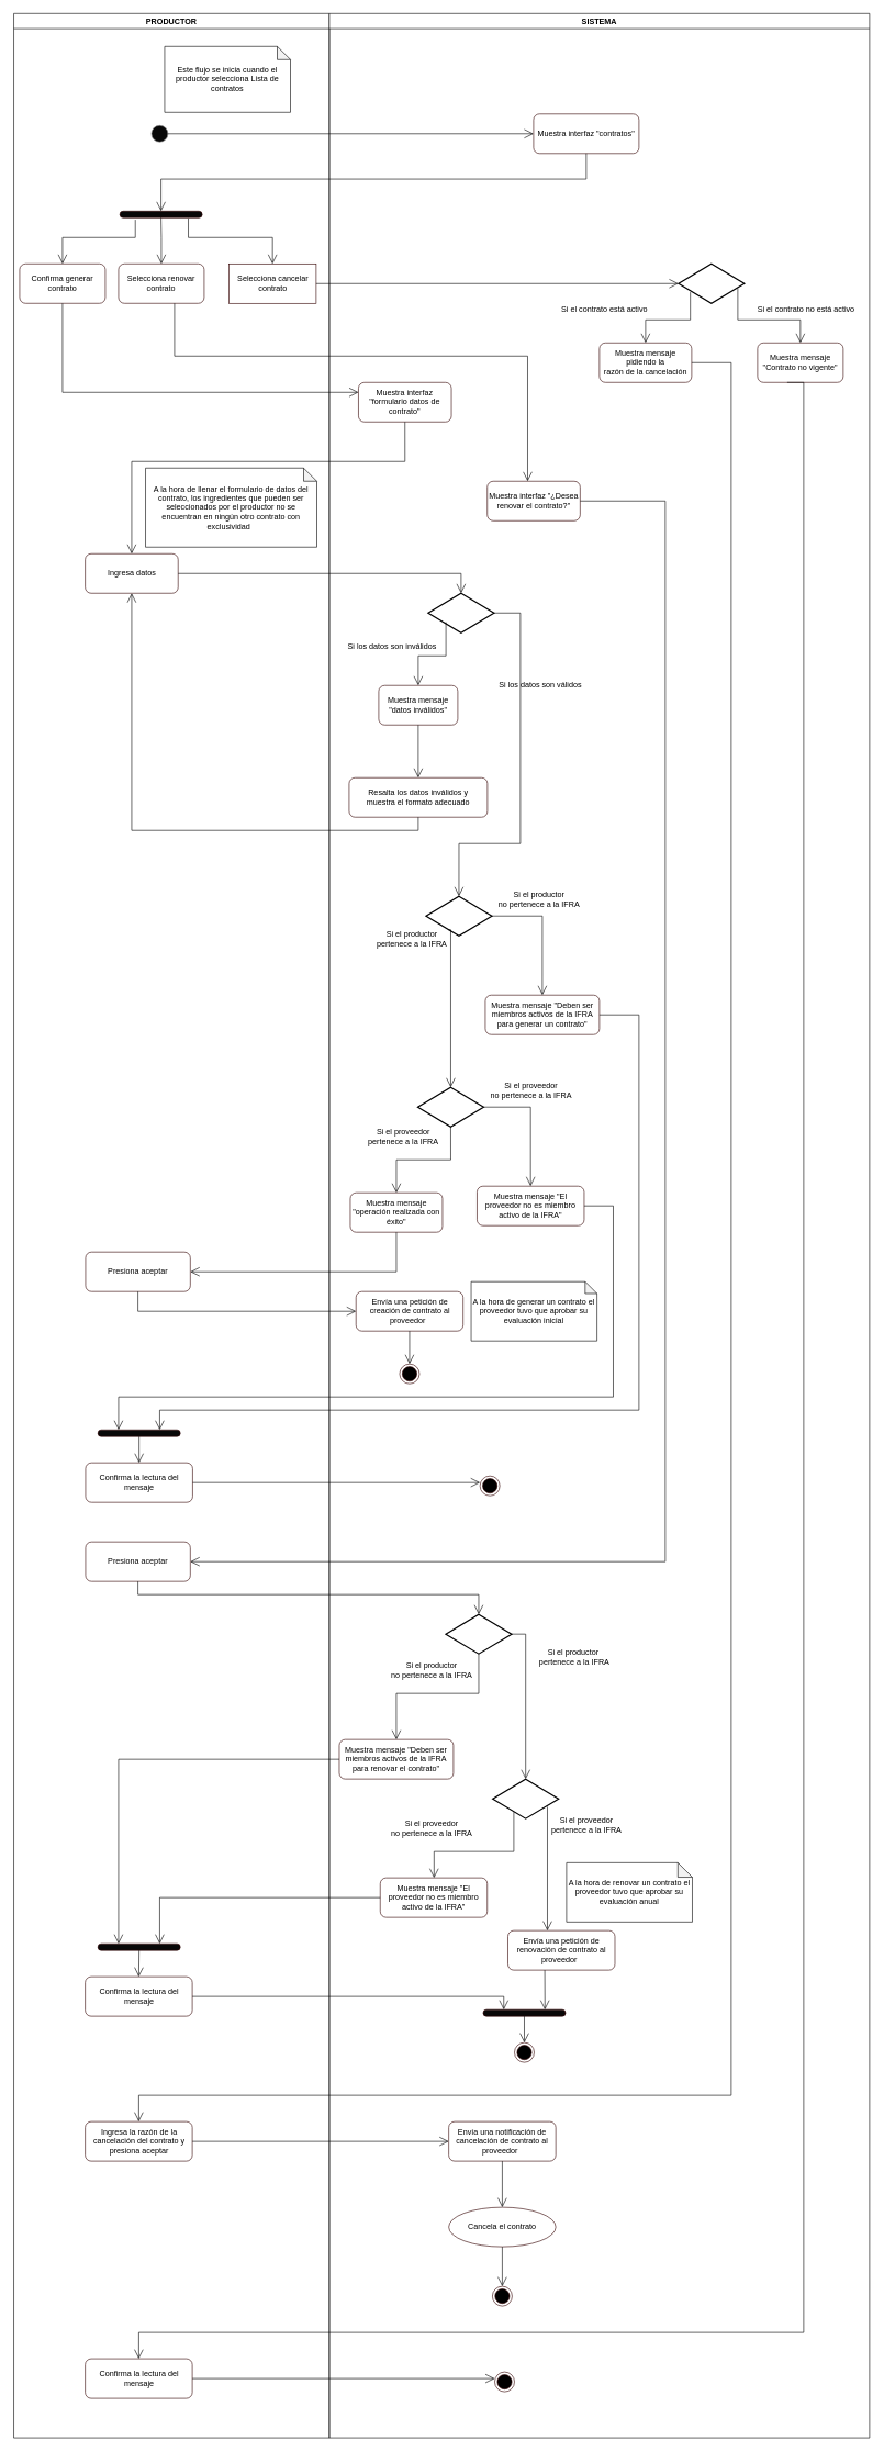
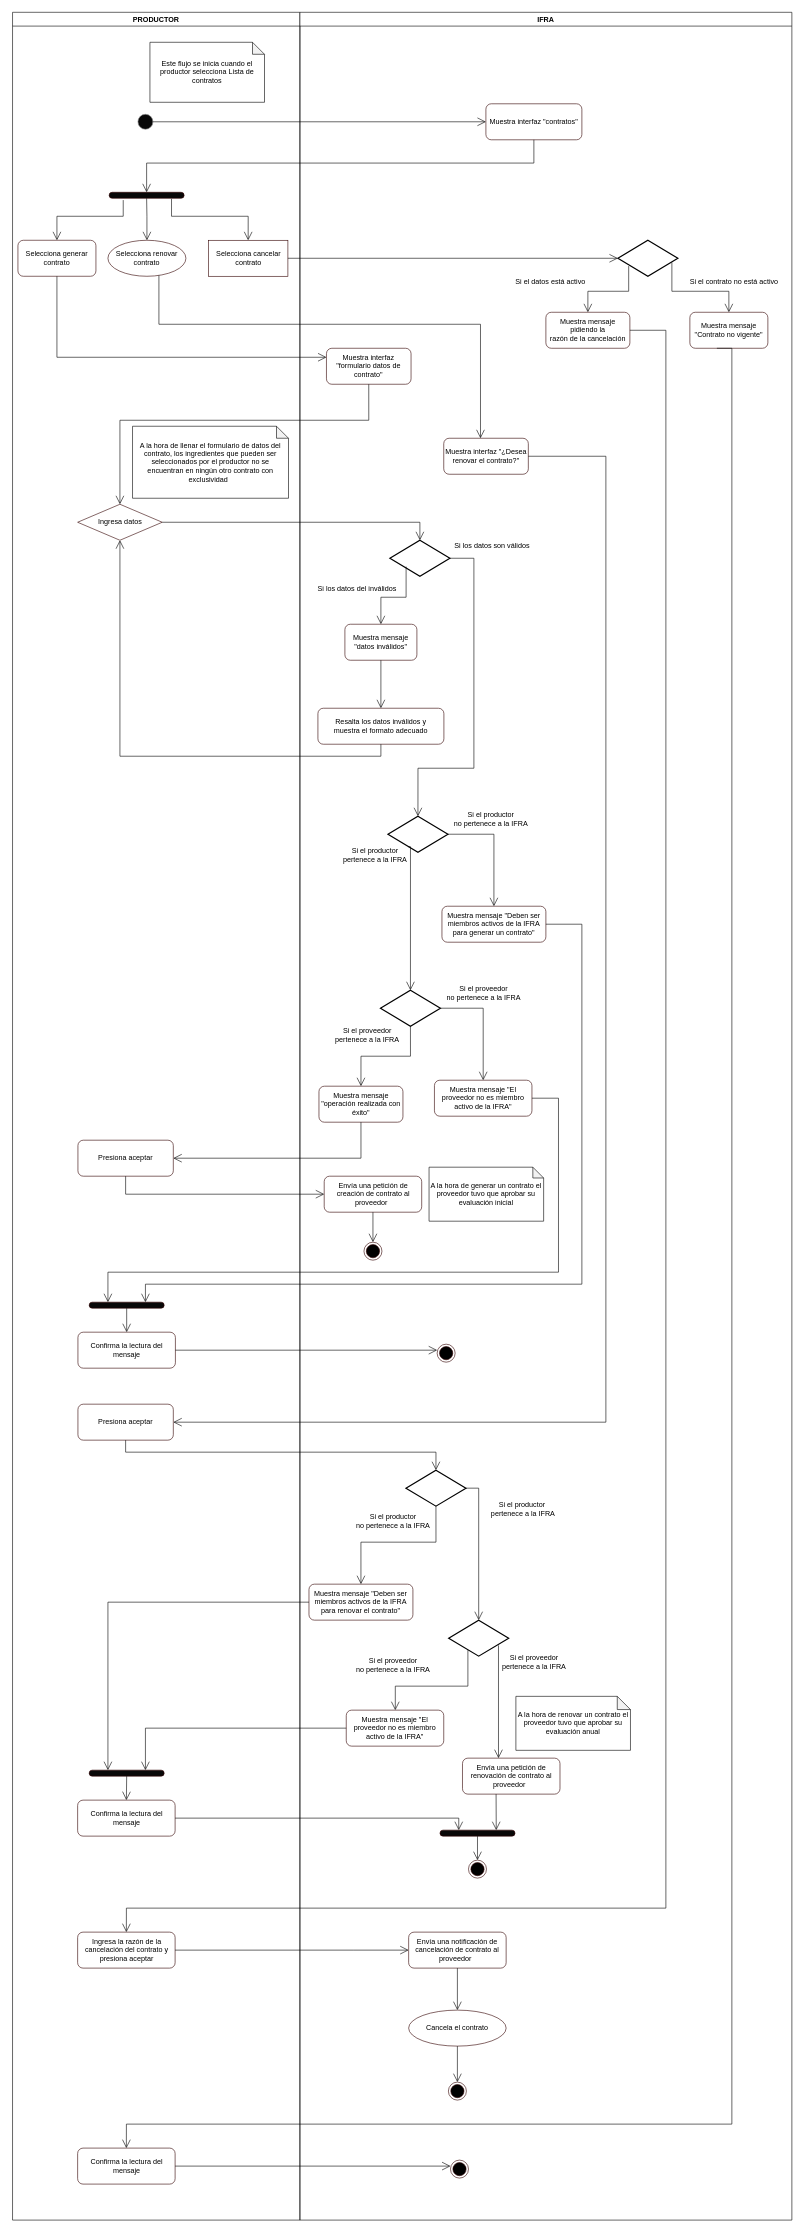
- <mxCell id="38" value="SISTEMA" style="swimlane;gradientColor=none;" parent="1" vertex="1"><mxGeometry x="499" y="20" width="820" height="3680" as="geometry" /></mxCell>
+ <mxCell id="38" value="IFRA" style="swimlane;gradientColor=none;" parent="1" vertex="1"><mxGeometry x="499" y="20" width="820" height="3680" as="geometry" /></mxCell>
- <mxCell id="9" value="Confirma generar contrato" style="rounded=1;whiteSpace=wrap;html=1;strokeColor=#330000;fillColor=#FFFFFF;gradientColor=none;" parent="6" vertex="1"><mxGeometry x="-20" y="80" width="130" height="60" as="geometry" /></mxCell>
+ <mxCell id="9" value="Selecciona generar contrato" style="rounded=1;whiteSpace=wrap;html=1;strokeColor=#330000;fillColor=#FFFFFF;gradientColor=none;" parent="6" vertex="1"><mxGeometry x="-20" y="80" width="130" height="60" as="geometry" /></mxCell>
- <mxCell id="11" value="Selecciona renovar contrato" style="rounded=1;whiteSpace=wrap;html=1;strokeColor=#330000;fillColor=#FFFFFF;gradientColor=none;" parent="6" vertex="1"><mxGeometry x="130" y="80" width="130" height="60" as="geometry" /></mxCell>
+ <mxCell id="11" value="Selecciona renovar contrato" style="ellipse;whiteSpace=wrap;html=1;strokeColor=#330000;fillColor=#FFFFFF;gradientColor=none;" parent="6" vertex="1"><mxGeometry x="130" y="80" width="130" height="60" as="geometry" /></mxCell>
- <mxCell id="89" value="Si el contrato está activo&amp;nbsp;" style="text;html=1;align=center;verticalAlign=middle;resizable=0;points=[];autosize=1;" parent="38" vertex="1"><mxGeometry x="343.75" y="440" width="150" height="20" as="geometry" /></mxCell>
+ <mxCell id="89" value="Si el datos está activo&amp;nbsp;" style="text;html=1;align=center;verticalAlign=middle;resizable=0;points=[];autosize=1;" parent="38" vertex="1"><mxGeometry x="343.75" y="440" width="150" height="20" as="geometry" /></mxCell>
- <mxCell id="14" value="Ingresa datos" style="rounded=1;whiteSpace=wrap;html=1;strokeColor=#330000;fillColor=#FFFFFF;gradientColor=none;" parent="2" vertex="1"><mxGeometry x="108.5" y="820" width="141" height="60" as="geometry" /></mxCell>
+ <mxCell id="14" value="Ingresa datos" style="rhombus;whiteSpace=wrap;html=1;strokeColor=#330000;fillColor=#FFFFFF;gradientColor=none;" parent="2" vertex="1"><mxGeometry x="108.5" y="820" width="141" height="60" as="geometry" /></mxCell>
- <mxCell id="45" value="Si los datos son inválidos" style="text;html=1;align=center;verticalAlign=middle;resizable=0;points=[];autosize=1;" parent="40" vertex="1"><mxGeometry y="71" width="150" height="20" as="geometry" /></mxCell>
+ <mxCell id="45" value="Si los datos del inválidos" style="text;html=1;align=center;verticalAlign=middle;resizable=0;points=[];autosize=1;" parent="40" vertex="1"><mxGeometry y="71" width="150" height="20" as="geometry" /></mxCell>
- <mxCell id="44" value="Si los datos son válidos" style="text;html=1;align=center;verticalAlign=middle;resizable=0;points=[];autosize=1;" parent="40" vertex="1"><mxGeometry x="230" y="130" width="140" height="20" as="geometry" /></mxCell>
+ <mxCell id="44" value="Si los datos son válidos" style="text;html=1;align=center;verticalAlign=middle;resizable=0;points=[];autosize=1;" parent="40" vertex="1"><mxGeometry x="230" width="140" height="20" as="geometry" /></mxCell>
